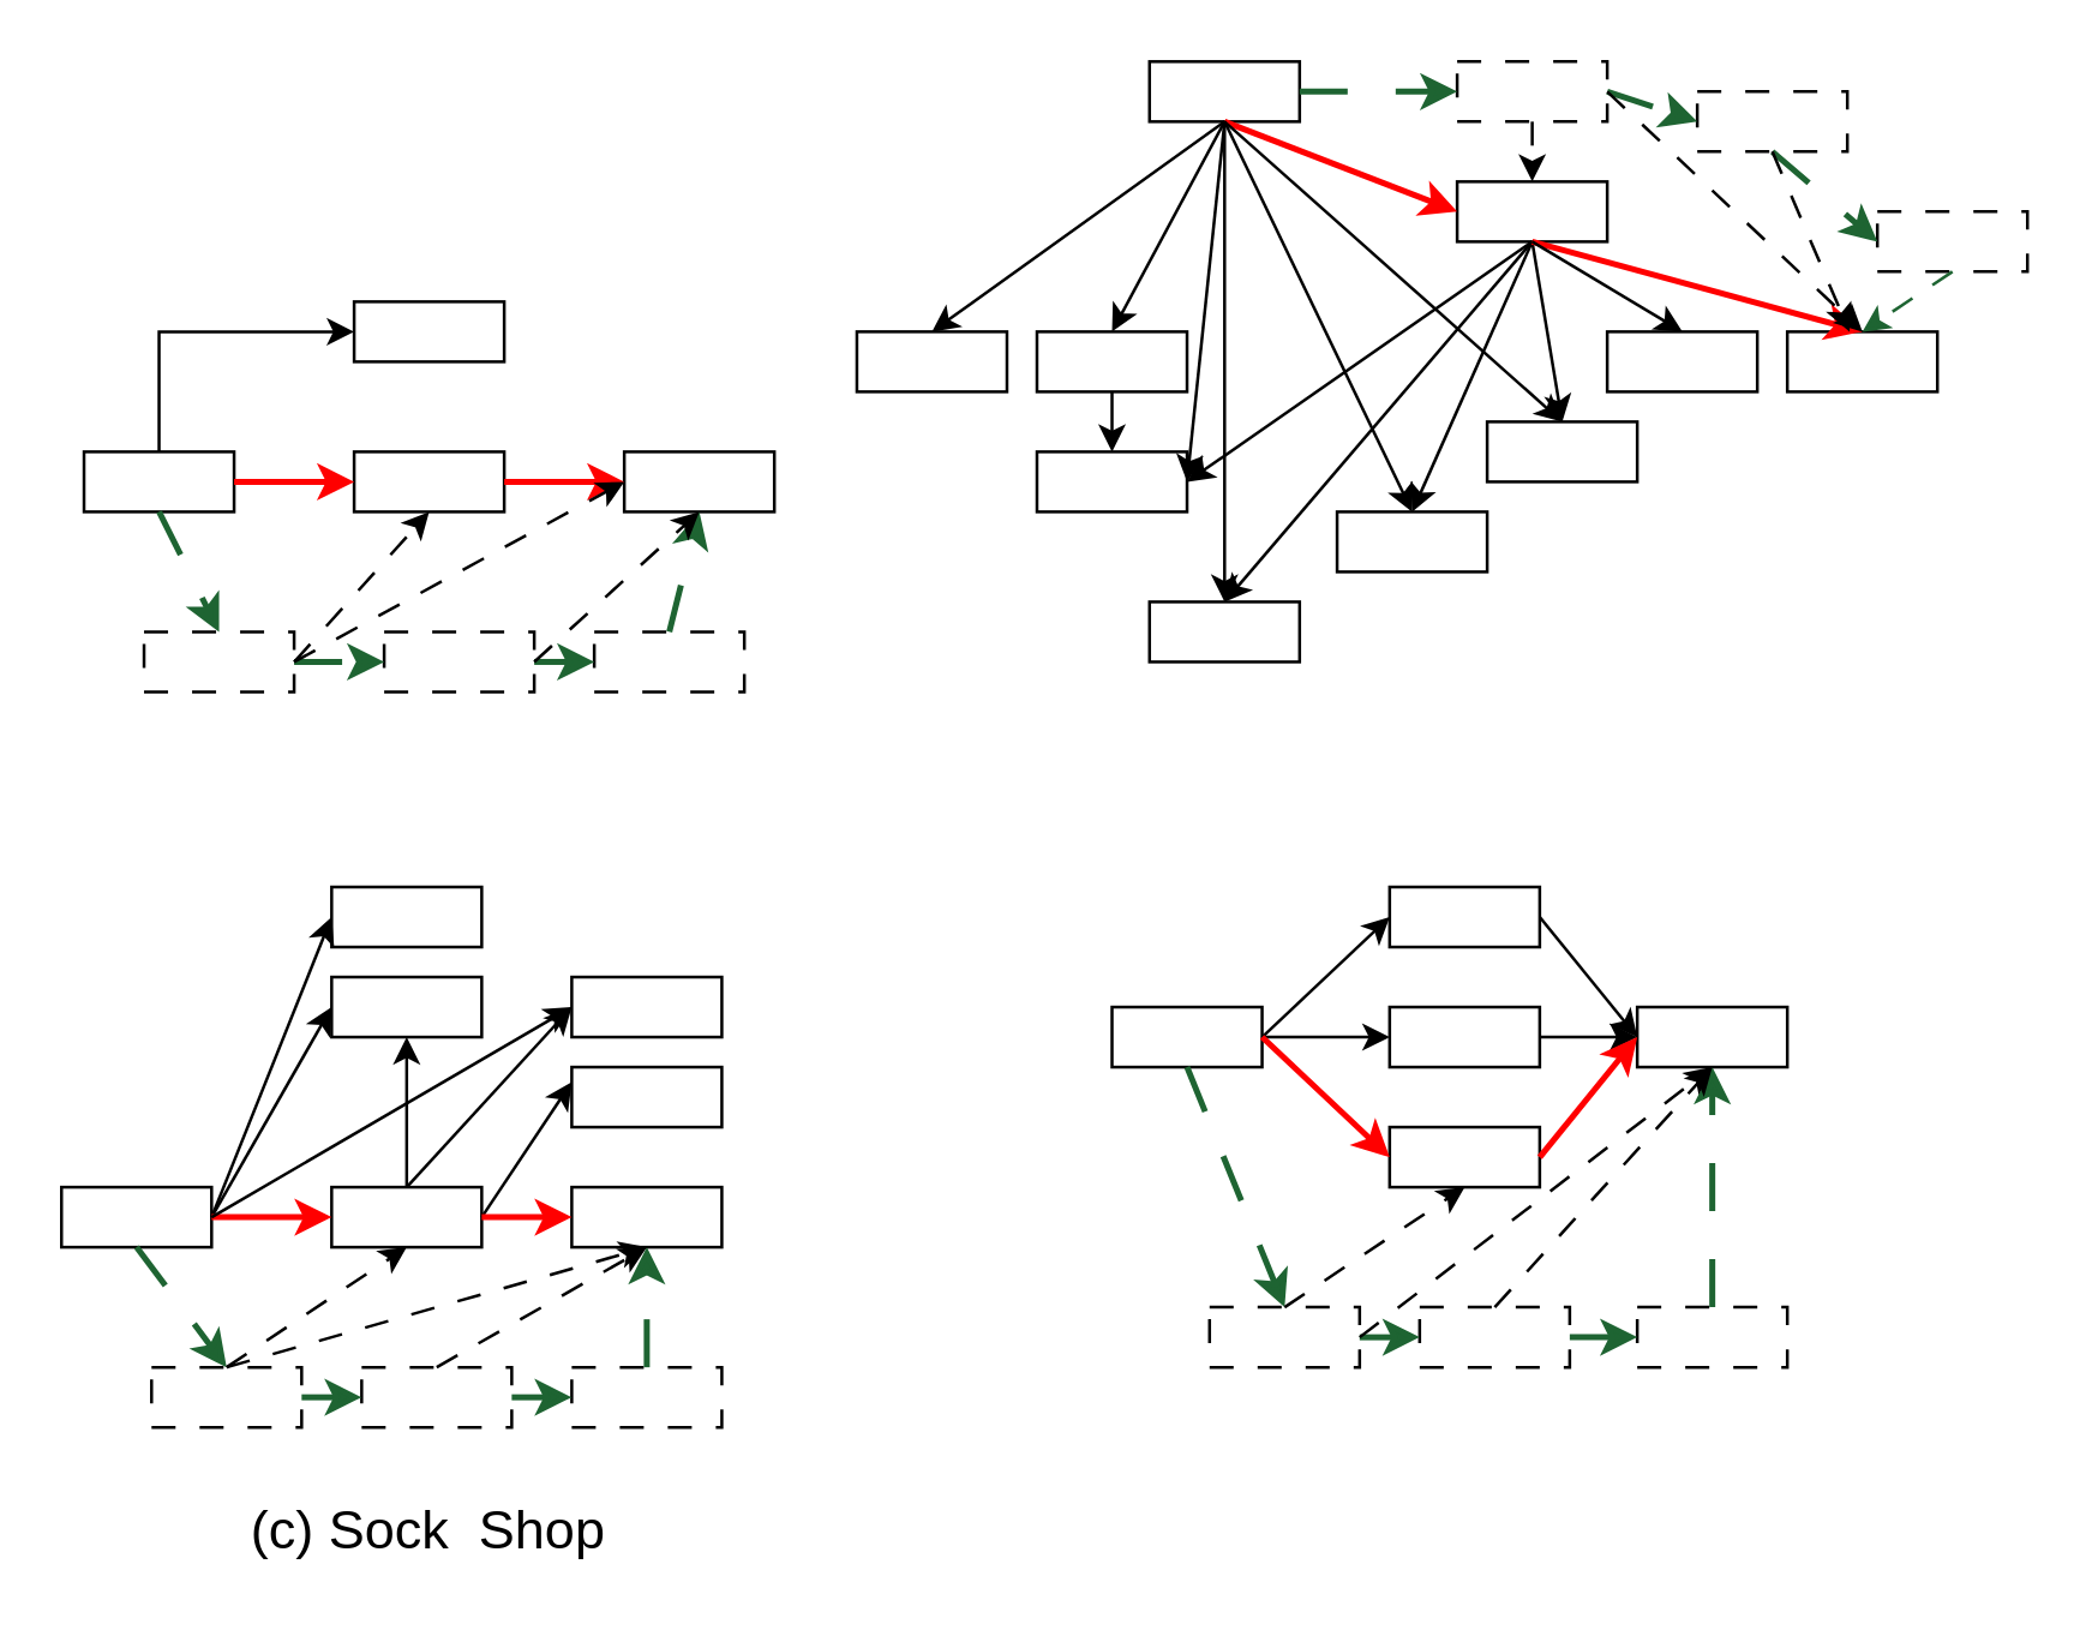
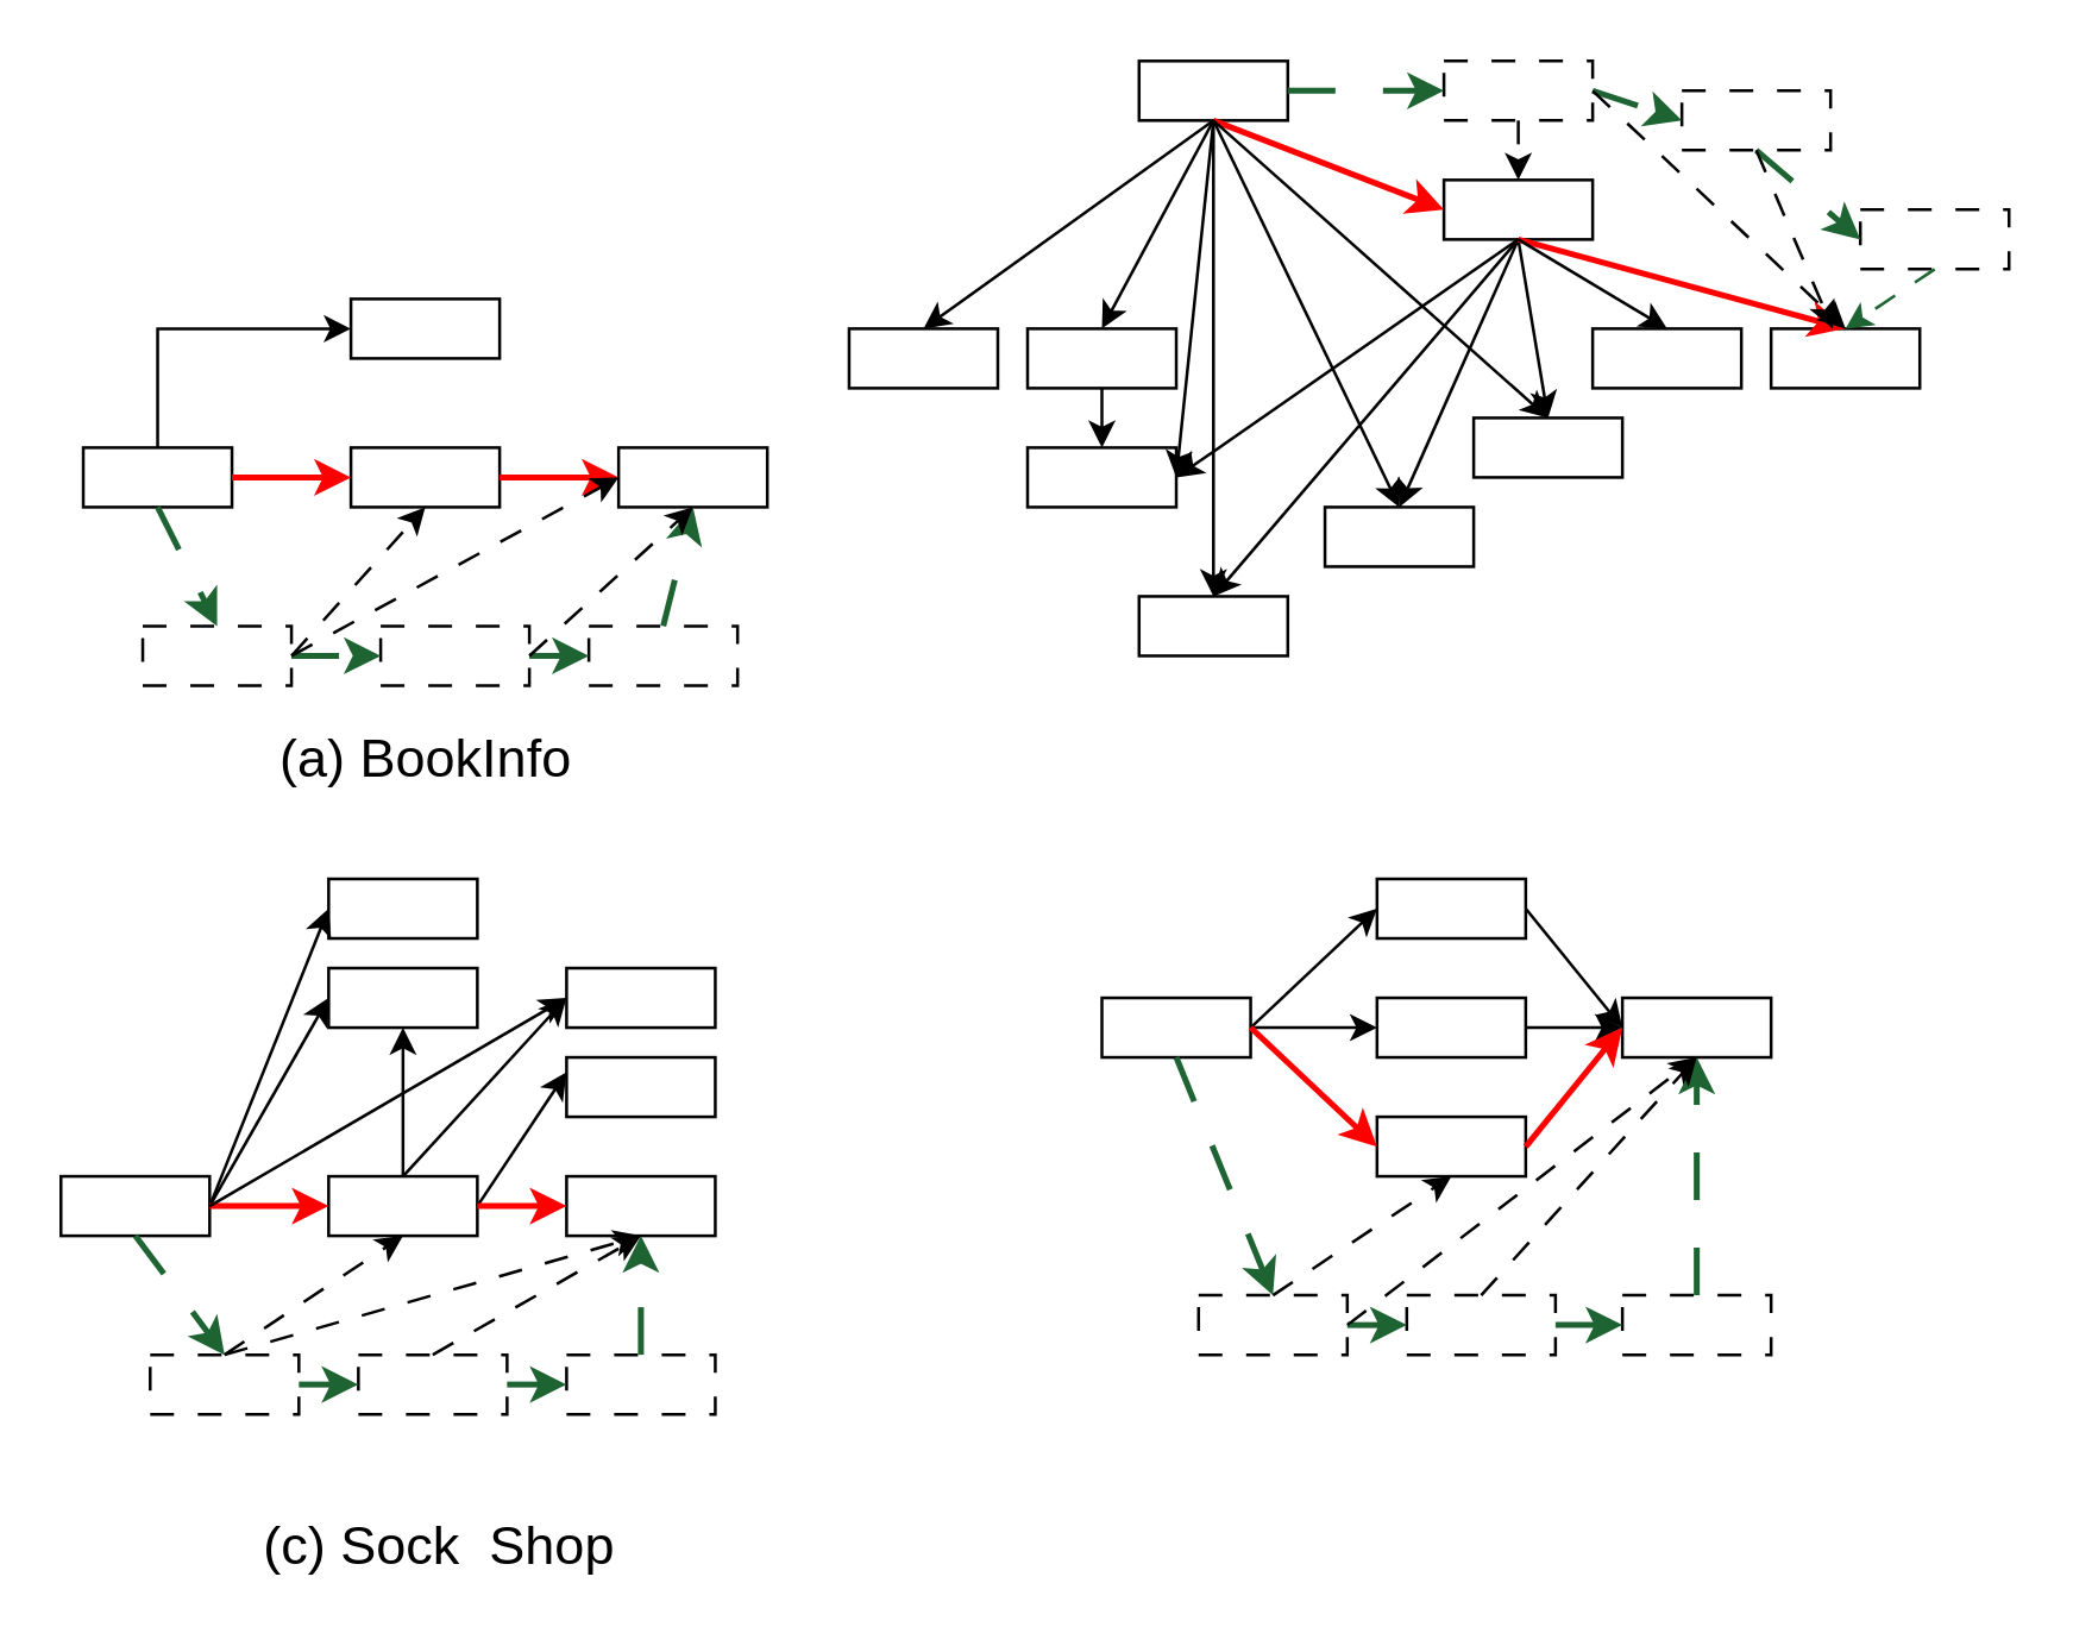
+ <mxCell id="18" value="&lt;font style=&quot;font-size: 18px;&quot;&gt;(a) BookInfo&lt;/font&gt;" style="text;html=1;align=center;verticalAlign=middle;whiteSpace=wrap;rounded=0;" parent="1" vertex="1"><mxGeometry x="87.5" y="240" width="110" height="30" as="geometry" /></mxCell>
- <mxCell id="79" value="&lt;font style=&quot;font-size: 18px;&quot;&gt;(c) Sock&amp;nbsp; Shop&lt;/font&gt;" style="text;html=1;align=center;verticalAlign=middle;whiteSpace=wrap;rounded=0;" parent="1" vertex="1"><mxGeometry x="81.25" y="495" width="122.5" height="30" as="geometry" /></mxCell>
+ <mxCell id="79" value="&lt;font style=&quot;font-size: 18px;&quot;&gt;(c) Sock&amp;nbsp; Shop&lt;/font&gt;" style="text;html=1;align=center;verticalAlign=middle;whiteSpace=wrap;rounded=0;" parent="1" vertex="1"><mxGeometry x="86.25" y="505" width="122.5" height="30" as="geometry" /></mxCell>
